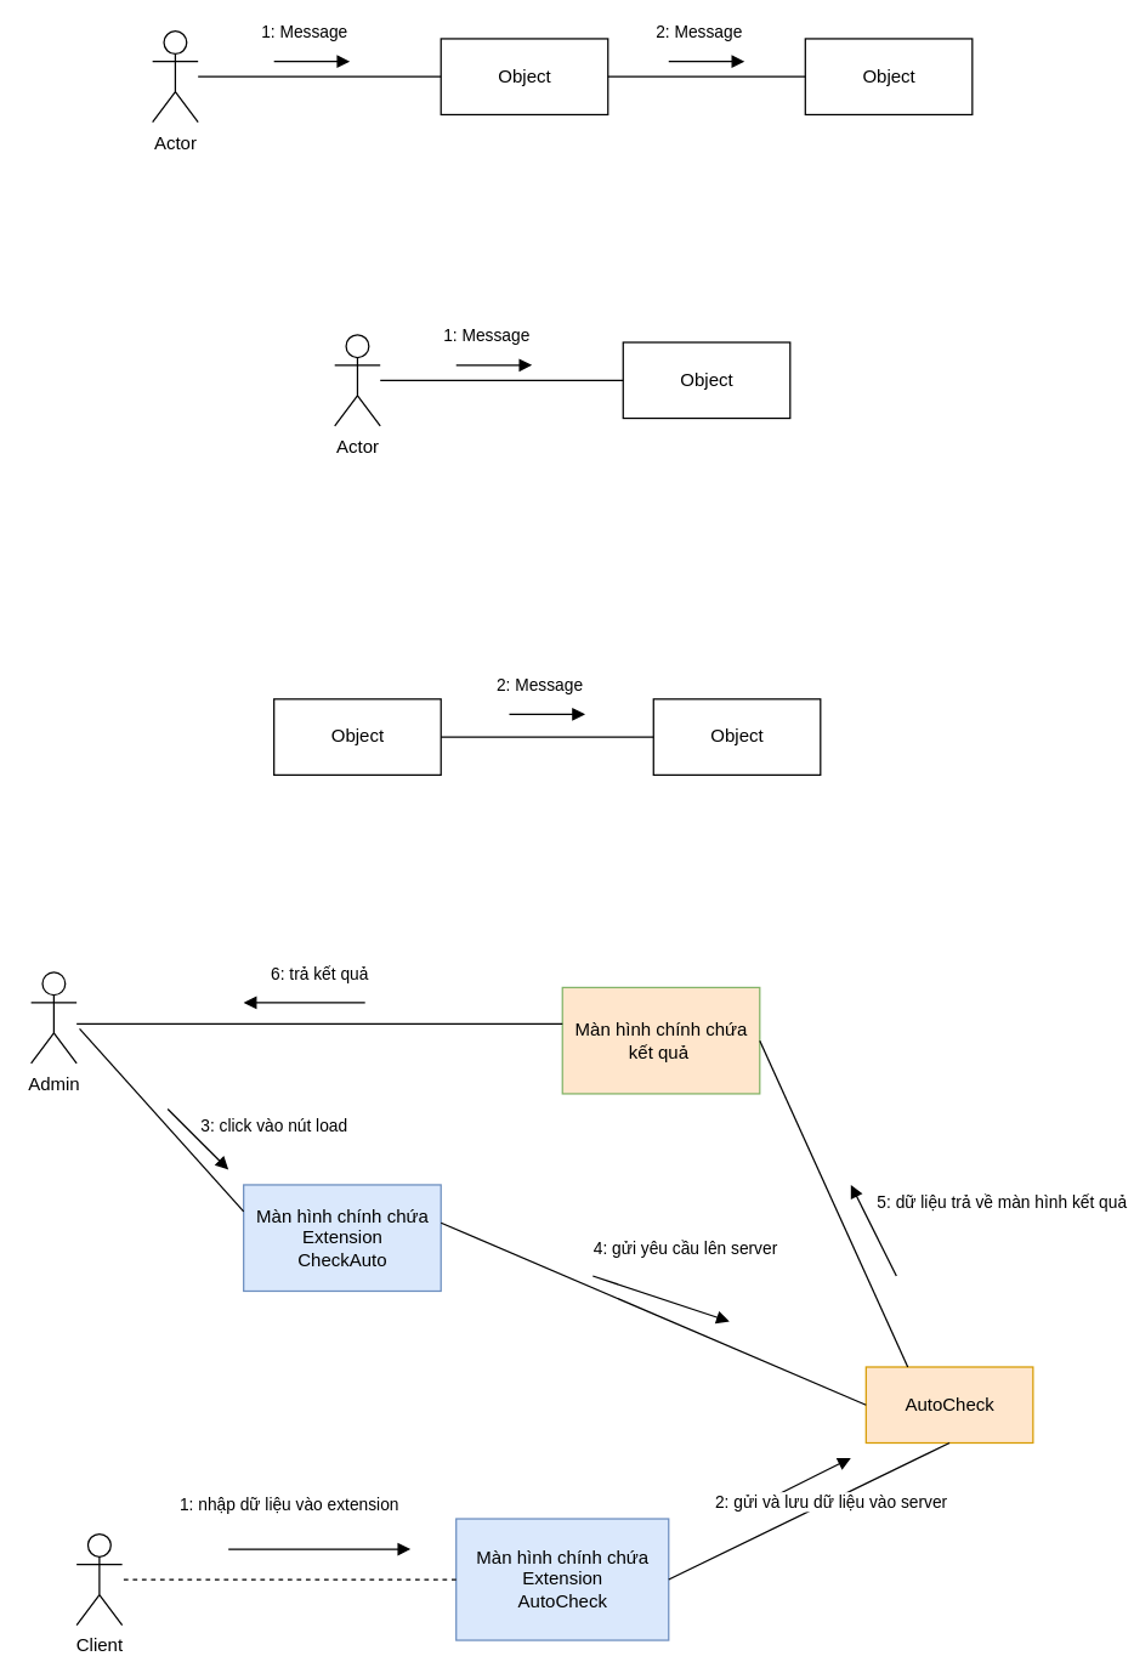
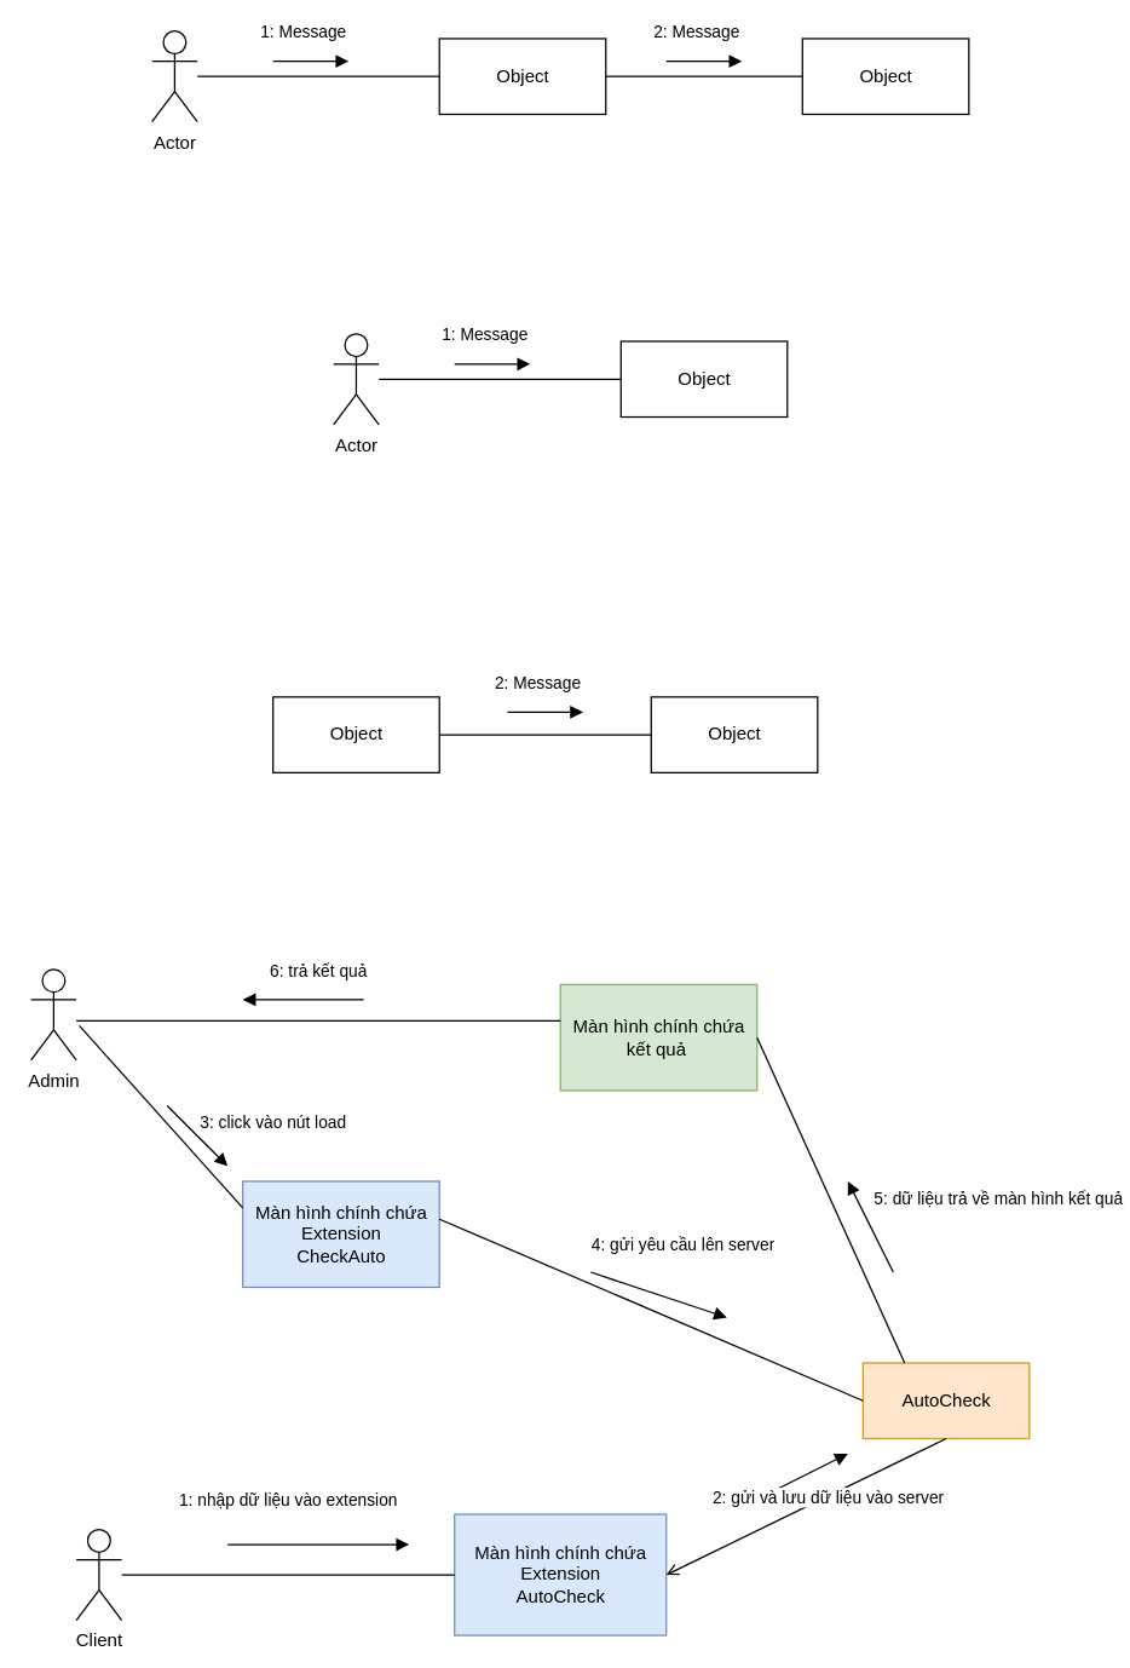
- <mxCell id="22" value="Màn hình chính chứa &lt;br&gt;kết quả&amp;nbsp;" style="html=1;fillColor=#ffe6cc;strokeColor=#82b366;" parent="1" vertex="1"><mxGeometry x="370" y="650" width="130" height="70" as="geometry" /></mxCell>
+ <mxCell id="22" value="Màn hình chính chứa &lt;br&gt;kết quả&amp;nbsp;" style="html=1;fillColor=#d5e8d4;strokeColor=#82b366;" parent="1" vertex="1"><mxGeometry x="370" y="650" width="130" height="70" as="geometry" /></mxCell>
- <mxCell id="31" value="" style="endArrow=none;html=1;exitX=0.5;exitY=1;exitDx=0;exitDy=0;entryX=1;entryY=0.5;entryDx=0;entryDy=0;exitPerimeter=0;" parent="1" source="20" target="19" edge="1"><mxGeometry width="50" height="50" relative="1" as="geometry"><mxPoint x="820" y="750" as="sourcePoint" /><mxPoint x="870" y="700" as="targetPoint" /></mxGeometry></mxCell>
+ <mxCell id="31" value="" style="endArrow=open;html=1;exitX=0.5;exitY=1;exitDx=0;exitDy=0;entryX=1;entryY=0.5;entryDx=0;entryDy=0;exitPerimeter=0;" parent="1" source="20" target="19" edge="1"><mxGeometry width="50" height="50" relative="1" as="geometry"><mxPoint x="820" y="750" as="sourcePoint" /><mxPoint x="870" y="700" as="targetPoint" /></mxGeometry></mxCell>
- <mxCell id="29" value="" style="endArrow=none;html=1;exitX=0;exitY=0.5;exitDx=0;exitDy=0;dashed=1;" parent="1" source="19" target="17" edge="1"><mxGeometry width="50" height="50" relative="1" as="geometry"><mxPoint x="1020" y="730" as="sourcePoint" /><mxPoint x="1070" y="680" as="targetPoint" /></mxGeometry></mxCell>
+ <mxCell id="29" value="" style="endArrow=none;html=1;exitX=0;exitY=0.5;exitDx=0;exitDy=0;" parent="1" source="19" target="17" edge="1"><mxGeometry width="50" height="50" relative="1" as="geometry"><mxPoint x="1020" y="730" as="sourcePoint" /><mxPoint x="1070" y="680" as="targetPoint" /></mxGeometry></mxCell>
